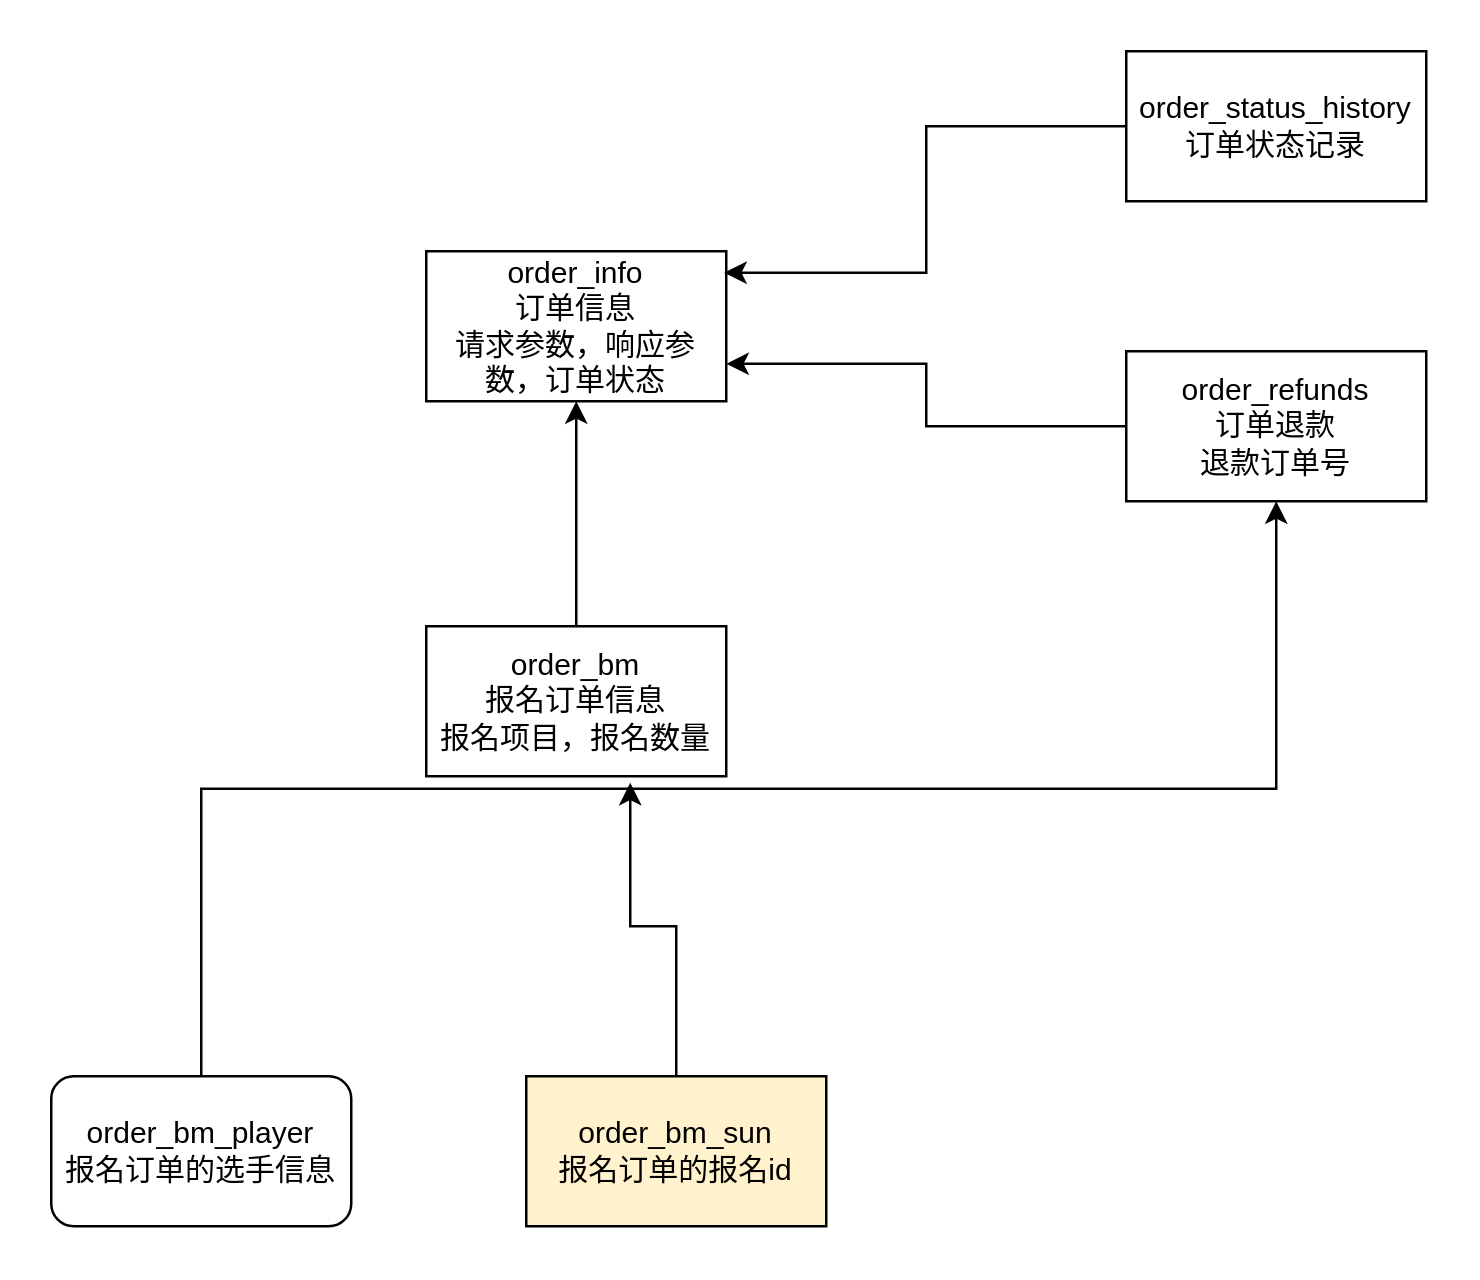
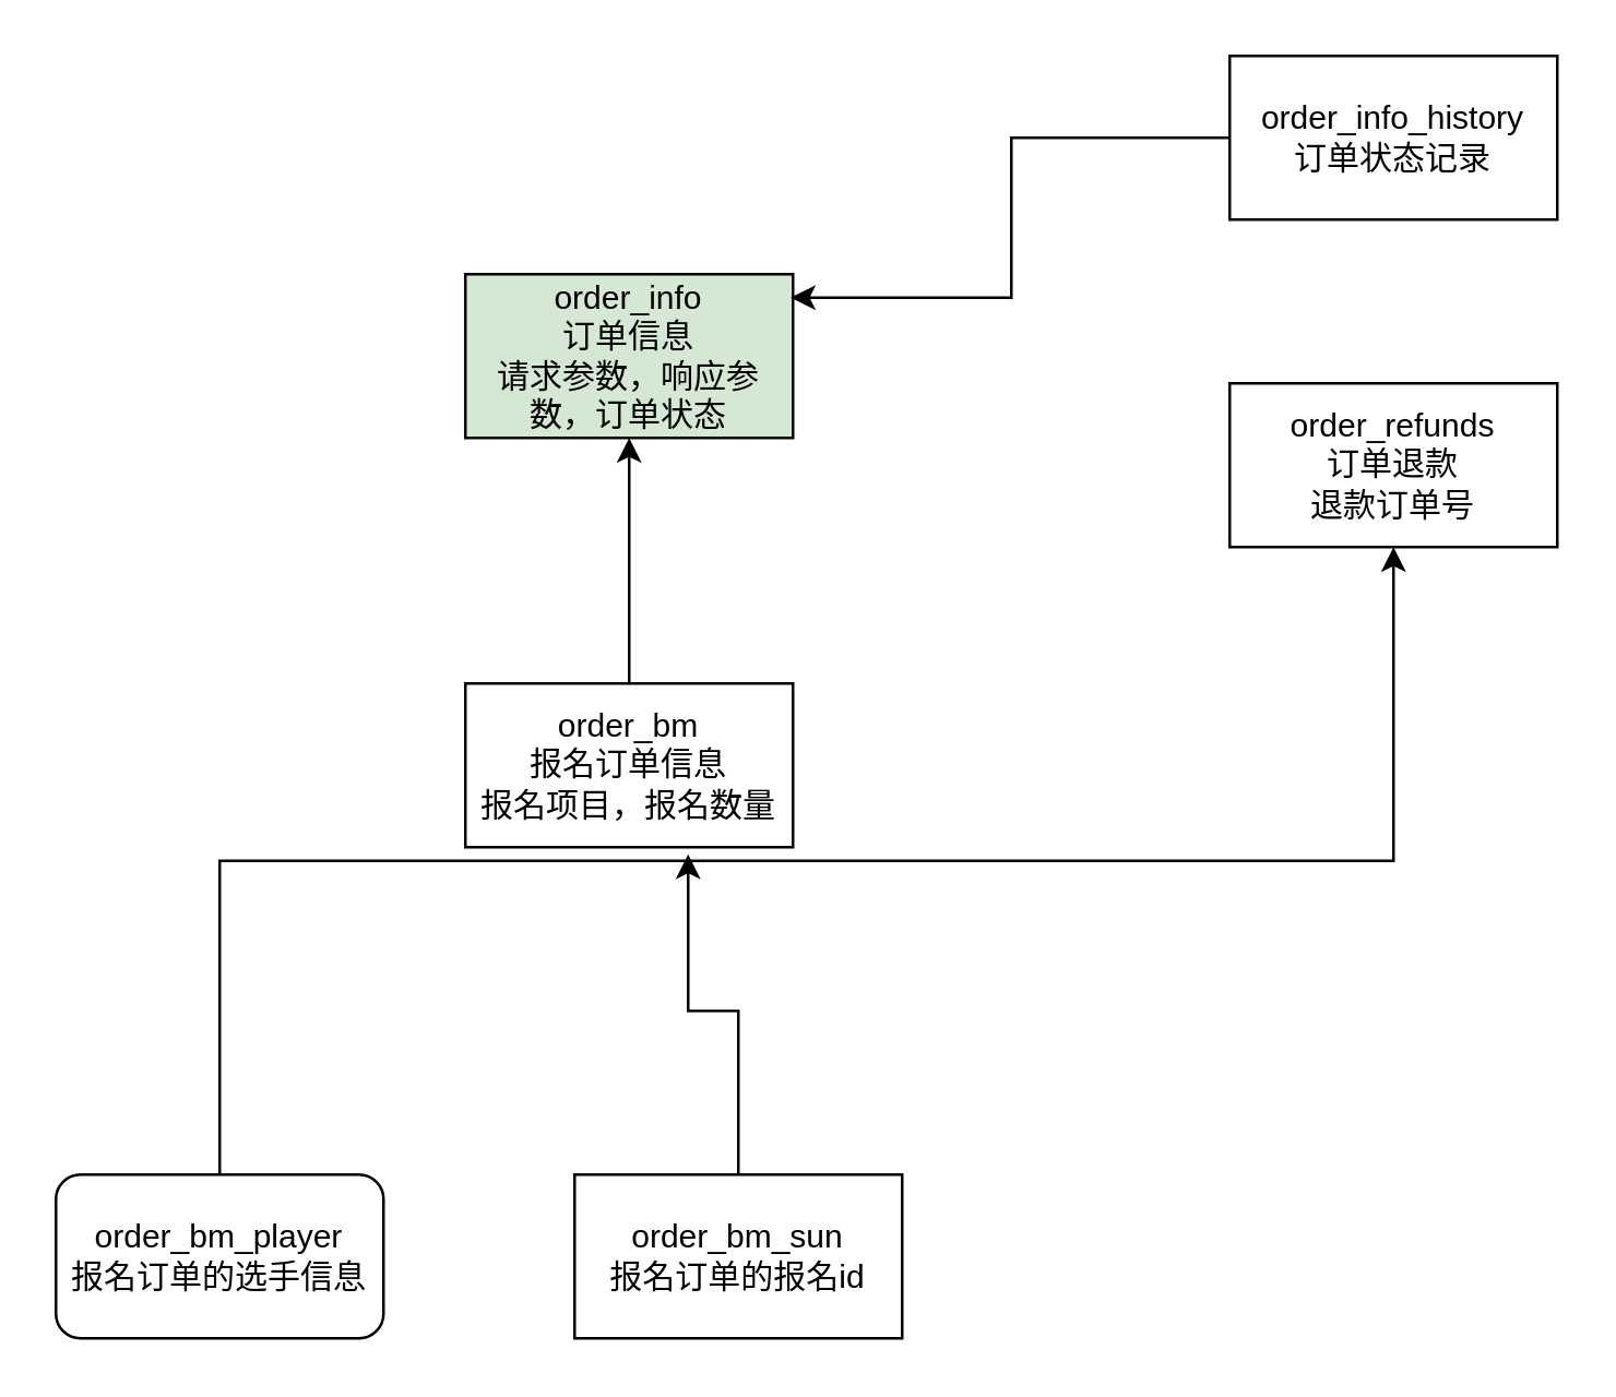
- <mxCell id="7" value="order_status_history&lt;div&gt;订单状态记录&lt;/div&gt;" style="rounded=0;whiteSpace=wrap;html=1;" vertex="1" parent="1"><mxGeometry x="450" y="20" width="120" height="60" as="geometry" /></mxCell>
+ <mxCell id="7" value="order_info_history&lt;div&gt;订单状态记录&lt;/div&gt;" style="rounded=0;whiteSpace=wrap;html=1;" vertex="1" parent="1"><mxGeometry x="450" y="20" width="120" height="60" as="geometry" /></mxCell>
- <mxCell id="2" value="&lt;div&gt;order_info&lt;/div&gt;&lt;div&gt;订单信息&lt;/div&gt;&lt;div&gt;请求参数，响应参数，订单状态&lt;/div&gt;" style="rounded=0;whiteSpace=wrap;html=1;" vertex="1" parent="1"><mxGeometry x="170" y="100" width="120" height="60" as="geometry" /></mxCell>
+ <mxCell id="2" value="&lt;div&gt;order_info&lt;/div&gt;&lt;div&gt;订单信息&lt;/div&gt;&lt;div&gt;请求参数，响应参数，订单状态&lt;/div&gt;" style="rounded=0;whiteSpace=wrap;html=1;fillColor=#d5e8d4;" vertex="1" parent="1"><mxGeometry x="170" y="100" width="120" height="60" as="geometry" /></mxCell>
- <mxCell id="11" style="edgeStyle=orthogonalEdgeStyle;rounded=0;orthogonalLoop=1;jettySize=auto;html=1;exitX=0;exitY=0.5;exitDx=0;exitDy=0;entryX=1;entryY=0.75;entryDx=0;entryDy=0;" edge="1" parent="1" source="12" target="2"><mxGeometry relative="1" as="geometry" /></mxCell>
- <mxCell id="9" value="order_bm_sun&lt;div&gt;报名订单的报名id&lt;/div&gt;" style="rounded=0;whiteSpace=wrap;html=1;fillColor=#fff2cc;" vertex="1" parent="1"><mxGeometry x="210" y="430" width="120" height="60" as="geometry" /></mxCell>
+ <mxCell id="9" value="order_bm_sun&lt;div&gt;报名订单的报名id&lt;/div&gt;" style="rounded=0;whiteSpace=wrap;html=1;" vertex="1" parent="1"><mxGeometry x="210" y="430" width="120" height="60" as="geometry" /></mxCell>
